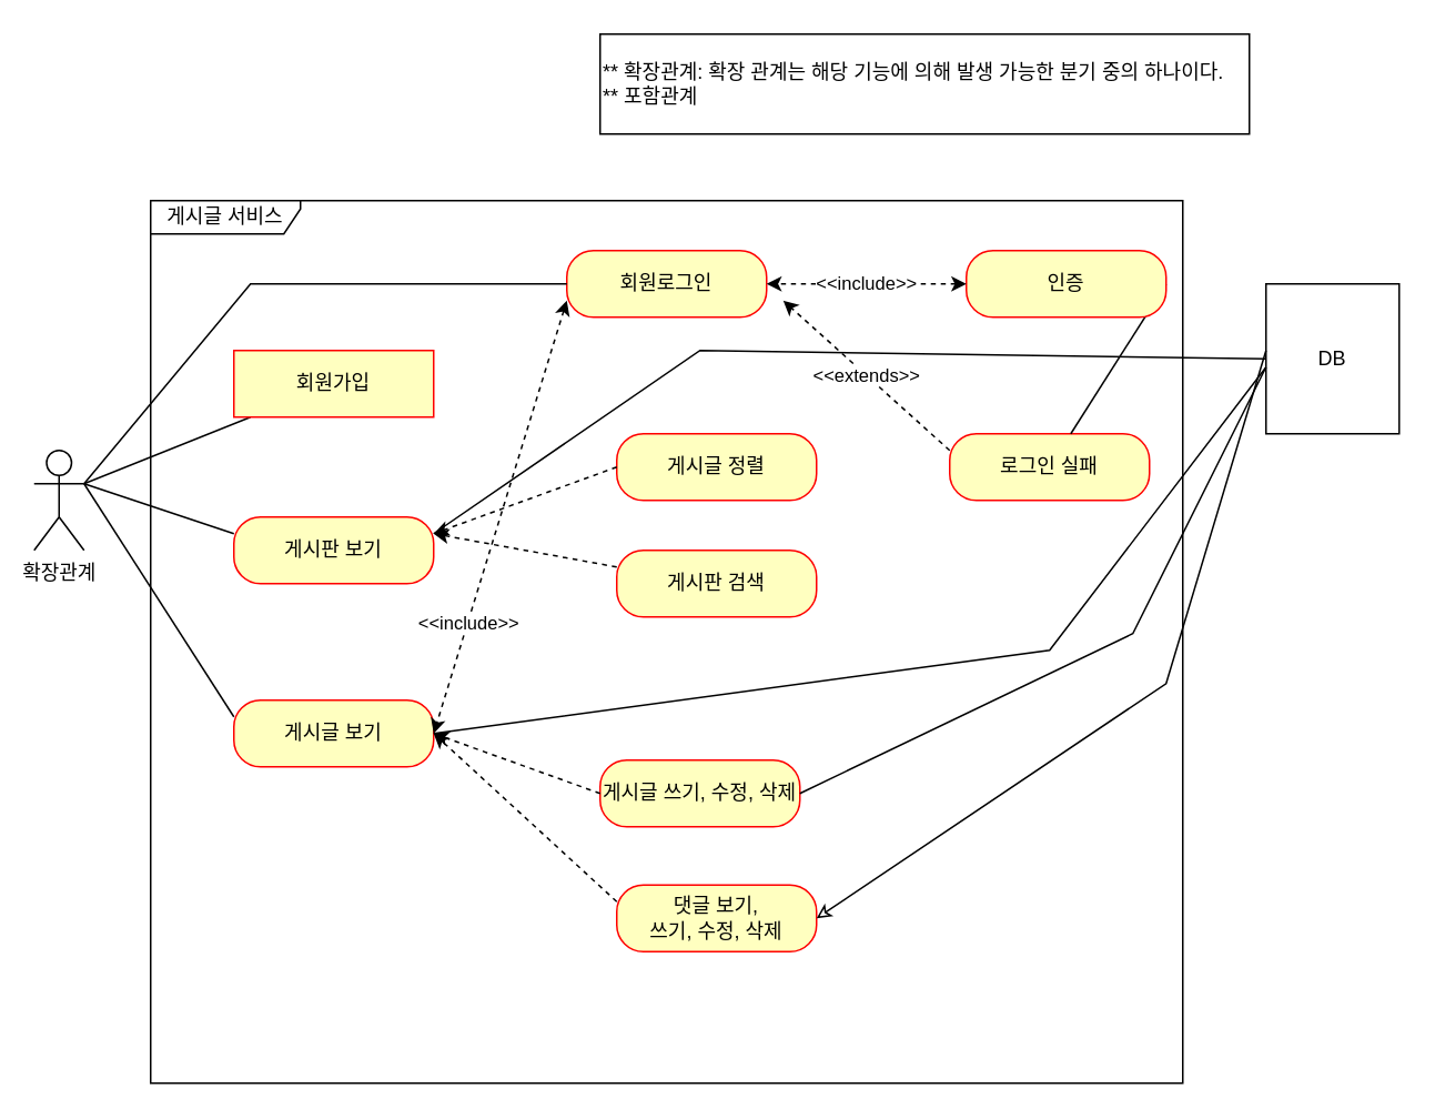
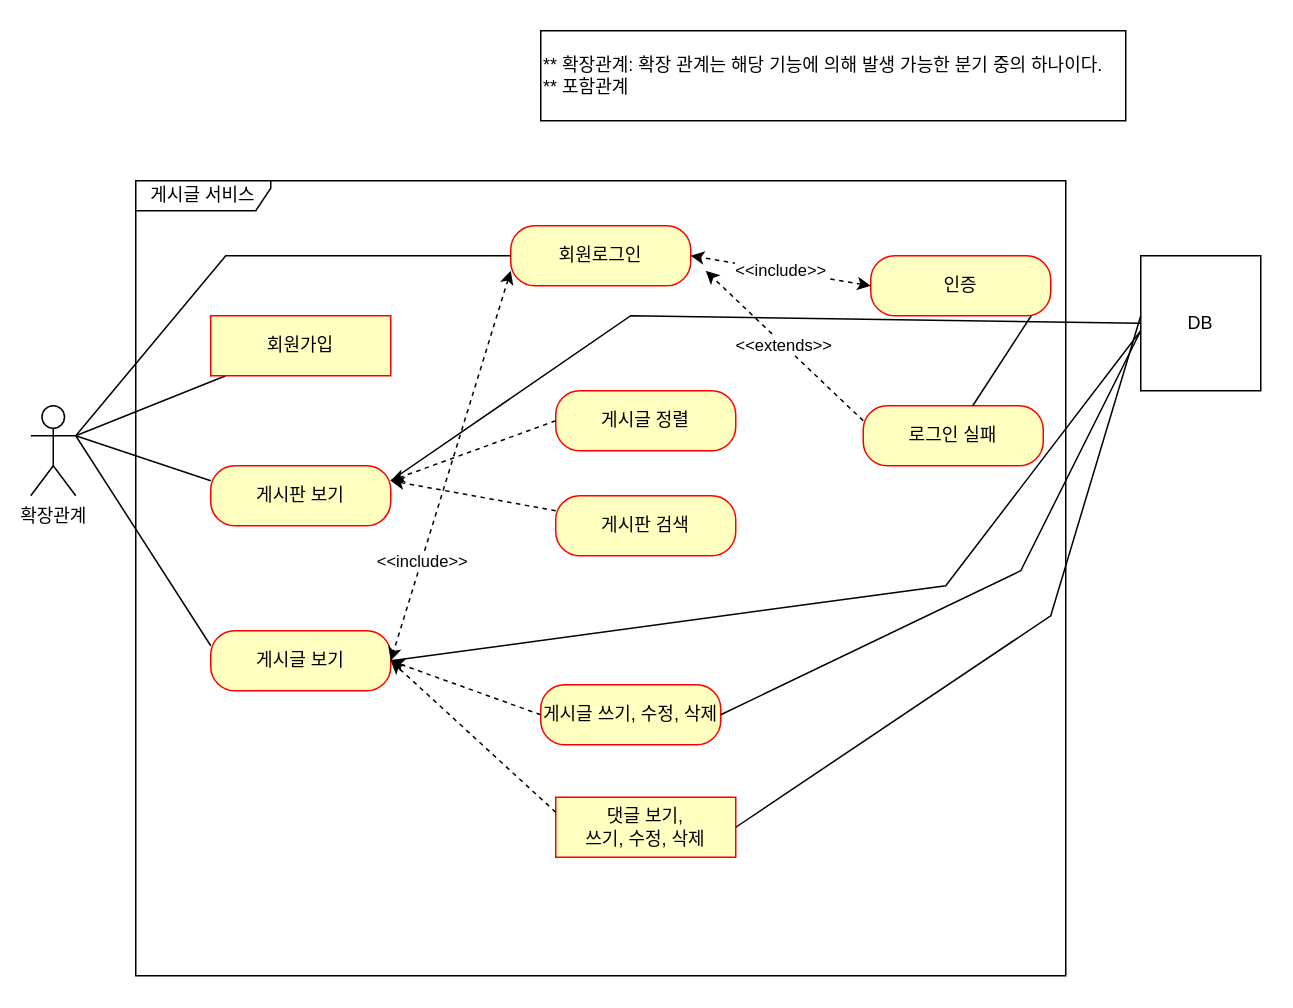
- <mxCell id="11" value="인증" style="rounded=1;whiteSpace=wrap;html=1;arcSize=40;fontColor=#000000;fillColor=#ffffc0;strokeColor=#ff0000;" vertex="1" parent="1"><mxGeometry x="580" y="150" width="120" height="40" as="geometry" /></mxCell>
+ <mxCell id="11" value="인증" style="rounded=1;whiteSpace=wrap;html=1;arcSize=40;fontColor=#000000;fillColor=#ffffc0;strokeColor=#ff0000;" vertex="1" parent="1"><mxGeometry x="580" y="170" width="120" height="40" as="geometry" /></mxCell>
- <mxCell id="9" value="로그인 실패" style="rounded=1;whiteSpace=wrap;html=1;arcSize=40;fontColor=#000000;fillColor=#ffffc0;strokeColor=#ff0000;" vertex="1" parent="1"><mxGeometry x="570" y="260" width="120" height="40" as="geometry" /></mxCell>
+ <mxCell id="9" value="로그인 실패" style="rounded=1;whiteSpace=wrap;html=1;arcSize=40;fontColor=#000000;fillColor=#ffffc0;strokeColor=#ff0000;" vertex="1" parent="1"><mxGeometry x="575" y="270" width="120" height="40" as="geometry" /></mxCell>
- <mxCell id="32" style="rounded=0;orthogonalLoop=1;jettySize=auto;html=1;exitX=0;exitY=0.444;exitDx=0;exitDy=0;entryX=1;entryY=0.5;entryDx=0;entryDy=0;endArrow=classic;endFill=0;exitPerimeter=0;" edge="1" parent="1" source="28" target="15"><mxGeometry relative="1" as="geometry"><mxPoint x="740" y="210" as="sourcePoint" /><mxPoint x="800" y="255" as="targetPoint" /><Array as="points"><mxPoint x="700" y="410" /></Array></mxGeometry></mxCell>
+ <mxCell id="32" style="rounded=0;orthogonalLoop=1;jettySize=auto;html=1;exitX=0;exitY=0.444;exitDx=0;exitDy=0;entryX=1;entryY=0.5;entryDx=0;entryDy=0;endArrow=none;endFill=0;exitPerimeter=0;" edge="1" parent="1" source="28" target="15"><mxGeometry relative="1" as="geometry"><mxPoint x="740" y="210" as="sourcePoint" /><mxPoint x="800" y="255" as="targetPoint" /><Array as="points"><mxPoint x="700" y="410" /></Array></mxGeometry></mxCell>
- <mxCell id="15" value="댓글 보기, &lt;br&gt;쓰기, 수정, 삭제" style="rounded=1;whiteSpace=wrap;html=1;arcSize=40;fontColor=#000000;fillColor=#ffffc0;strokeColor=#ff0000;" vertex="1" parent="1"><mxGeometry x="370" y="531" width="120" height="40" as="geometry" /></mxCell>
+ <mxCell id="15" value="댓글 보기, &lt;br&gt;쓰기, 수정, 삭제" style="whiteSpace=wrap;html=1;arcSize=40;fontColor=#000000;fillColor=#ffffc0;strokeColor=#ff0000;rounded=0;" vertex="1" parent="1"><mxGeometry x="370" y="531" width="120" height="40" as="geometry" /></mxCell>
